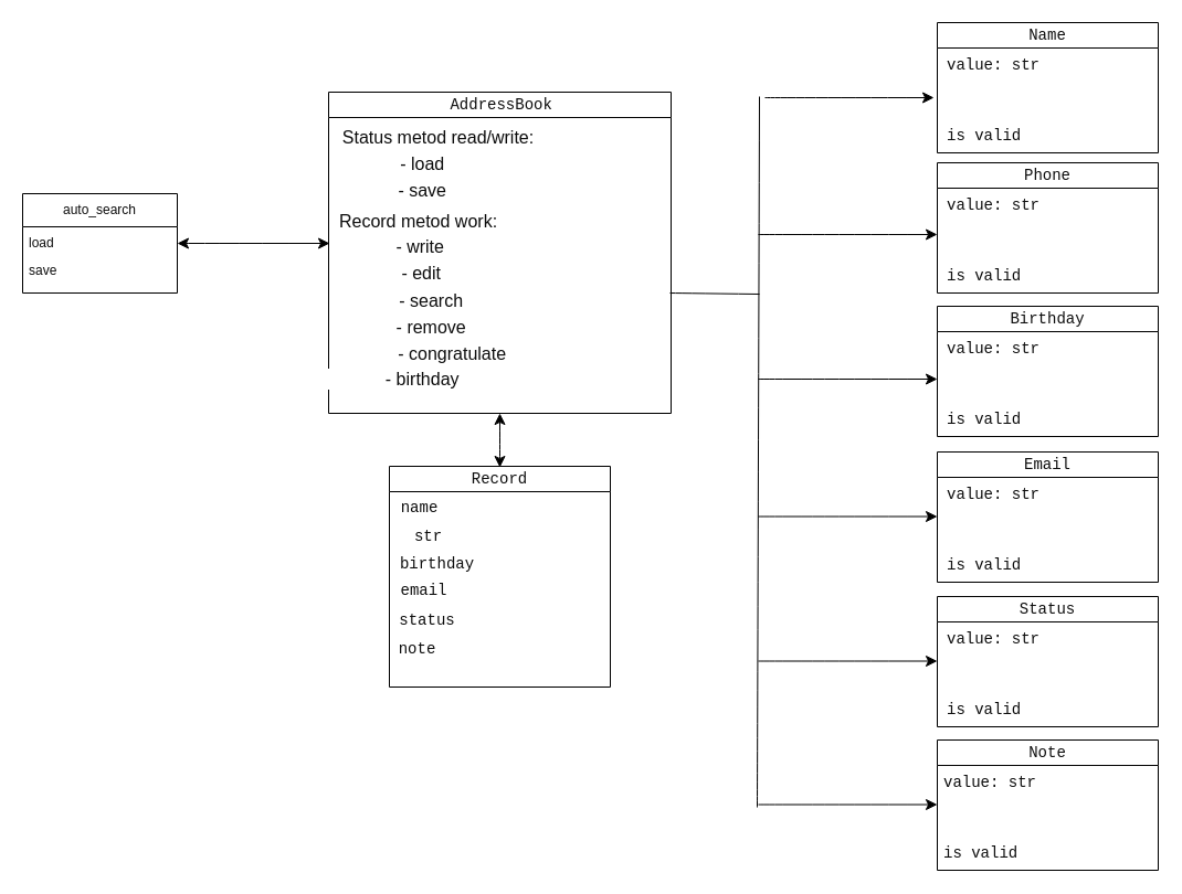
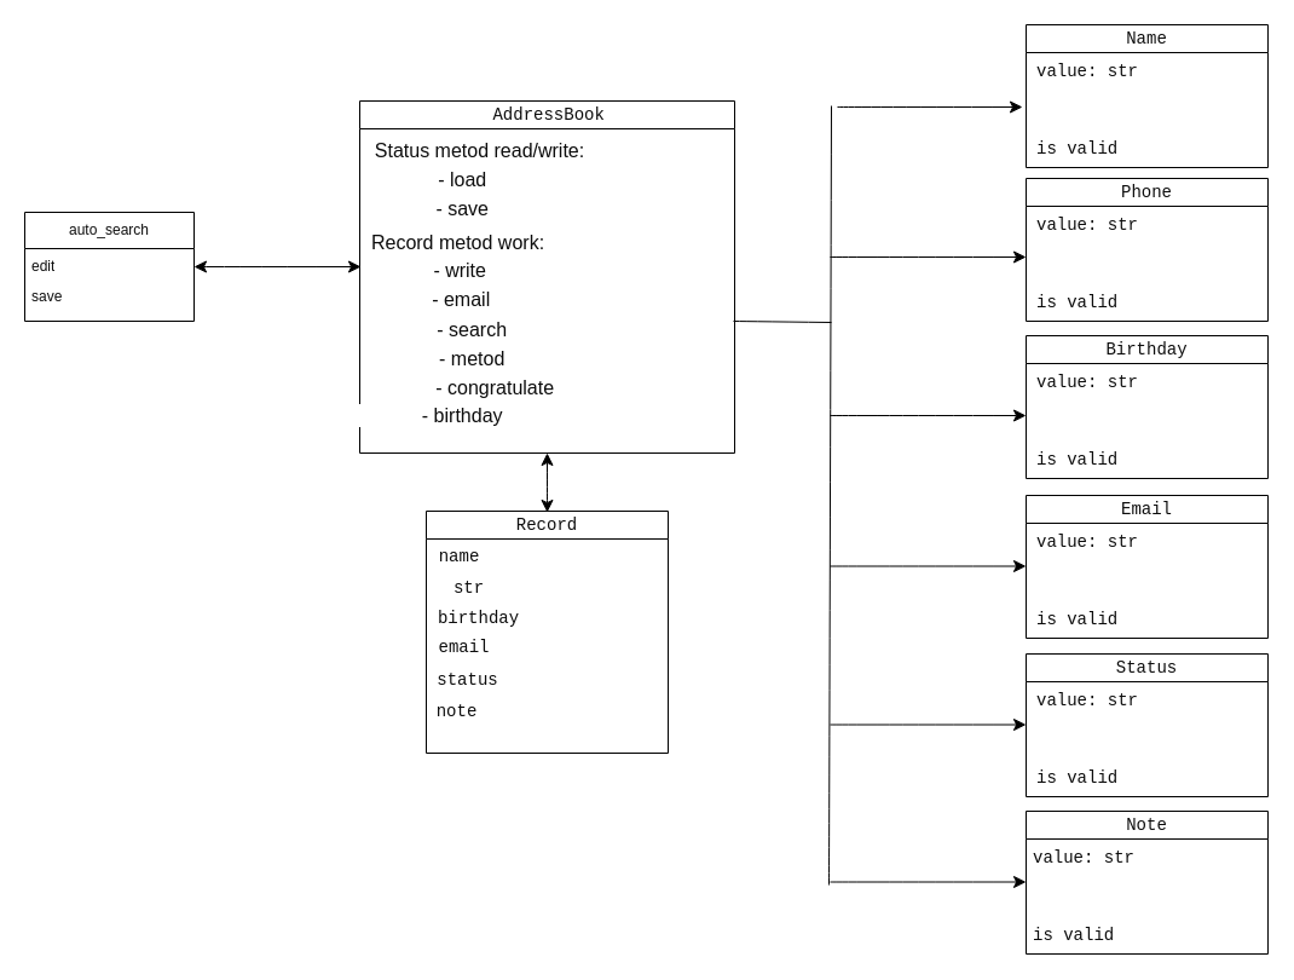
- <mxCell id="40" value="load" style="text;strokeColor=none;fillColor=none;align=left;verticalAlign=middle;spacingLeft=4;spacingRight=4;overflow=hidden;points=[[0,0.5],[1,0.5]];portConstraint=eastwest;rotatable=0;whiteSpace=wrap;html=1;labelBorderColor=none;fontColor=#0D0D0D;labelBackgroundColor=#FFFFFF;" vertex="1" parent="39"><mxGeometry y="30" width="140" height="30" as="geometry" /></mxCell>
+ <mxCell id="40" value="edit" style="text;strokeColor=none;fillColor=none;align=left;verticalAlign=middle;spacingLeft=4;spacingRight=4;overflow=hidden;points=[[0,0.5],[1,0.5]];portConstraint=eastwest;rotatable=0;whiteSpace=wrap;html=1;labelBorderColor=none;fontColor=#0D0D0D;labelBackgroundColor=#FFFFFF;" vertex="1" parent="39"><mxGeometry y="30" width="140" height="30" as="geometry" /></mxCell>
- <mxCell id="46" value="&amp;nbsp; &amp;nbsp; &amp;nbsp; &amp;nbsp; &amp;nbsp; &amp;nbsp; - edit" style="text;html=1;align=center;verticalAlign=middle;resizable=0;points=[];autosize=1;strokeColor=none;fillColor=none;fontSize=16;flipH=1;labelBorderColor=none;fontColor=#0D0D0D;labelBackgroundColor=#FFFFFF;" vertex="1" parent="1"><mxGeometry x="300" y="231" width="107" height="31" as="geometry" /></mxCell>
+ <mxCell id="46" value="&amp;nbsp; &amp;nbsp; &amp;nbsp; &amp;nbsp; &amp;nbsp; &amp;nbsp; - email" style="text;html=1;align=center;verticalAlign=middle;resizable=0;points=[];autosize=1;strokeColor=none;fillColor=none;fontSize=16;flipH=1;labelBorderColor=none;fontColor=#0D0D0D;labelBackgroundColor=#FFFFFF;" vertex="1" parent="1"><mxGeometry x="300" y="231" width="107" height="31" as="geometry" /></mxCell>
- <mxCell id="48" value="&amp;nbsp; &amp;nbsp; &amp;nbsp; &amp;nbsp; &amp;nbsp; &amp;nbsp; - remove" style="text;html=1;align=center;verticalAlign=middle;resizable=0;points=[];autosize=1;strokeColor=none;fillColor=none;fontSize=16;flipH=1;labelBorderColor=none;fontColor=#0D0D0D;labelBackgroundColor=#FFFFFF;" vertex="1" parent="1"><mxGeometry x="296" y="280" width="134" height="31" as="geometry" /></mxCell>
+ <mxCell id="48" value="&amp;nbsp; &amp;nbsp; &amp;nbsp; &amp;nbsp; &amp;nbsp; &amp;nbsp; - metod" style="text;html=1;align=center;verticalAlign=middle;resizable=0;points=[];autosize=1;strokeColor=none;fillColor=none;fontSize=16;flipH=1;labelBorderColor=none;fontColor=#0D0D0D;labelBackgroundColor=#FFFFFF;" vertex="1" parent="1"><mxGeometry x="296" y="280" width="134" height="31" as="geometry" /></mxCell>
